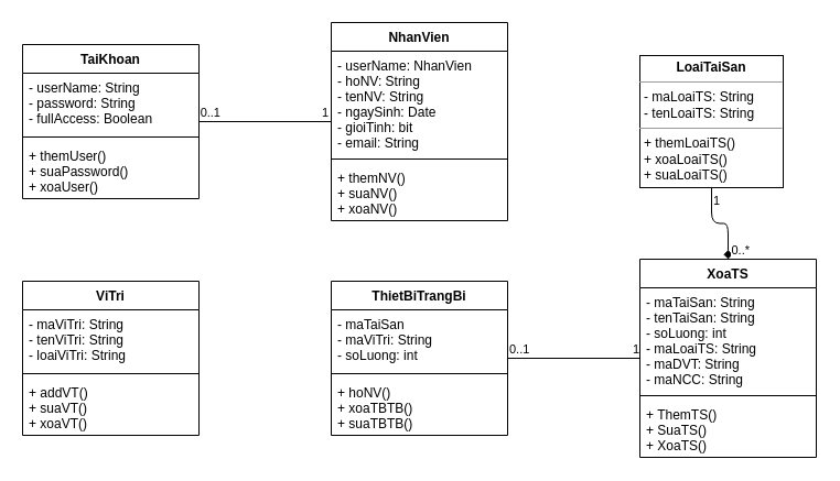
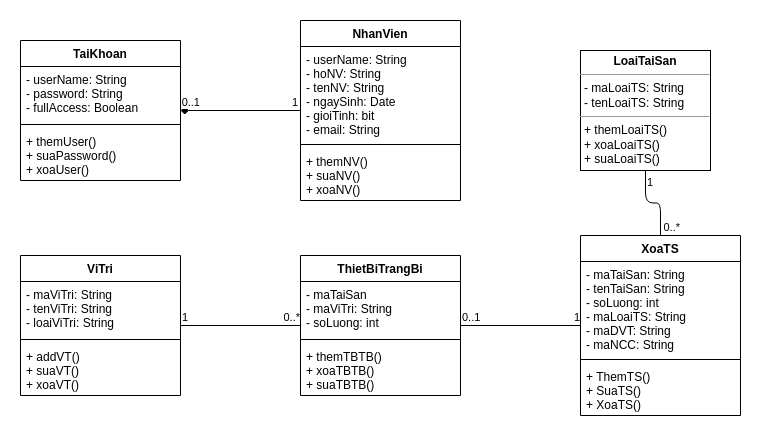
- <mxCell id="7" value="- userName: NhanVien&#10;- hoNV: String&#10;- tenNV: String&#10;- ngaySinh: Date&#10;- gioiTinh: bit&#10;- email: String" style="text;strokeColor=none;fillColor=none;align=left;verticalAlign=top;spacingLeft=4;spacingRight=4;overflow=hidden;rotatable=0;points=[[0,0.5],[1,0.5]];portConstraint=eastwest;" vertex="1" parent="6"><mxGeometry y="26" width="160" height="94" as="geometry" /></mxCell>
+ <mxCell id="7" value="- userName: String&#10;- hoNV: String&#10;- tenNV: String&#10;- ngaySinh: Date&#10;- gioiTinh: bit&#10;- email: String" style="text;strokeColor=none;fillColor=none;align=left;verticalAlign=top;spacingLeft=4;spacingRight=4;overflow=hidden;rotatable=0;points=[[0,0.5],[1,0.5]];portConstraint=eastwest;" vertex="1" parent="6"><mxGeometry y="26" width="160" height="94" as="geometry" /></mxCell>
- <mxCell id="28" value="" style="endArrow=none;html=1;edgeStyle=orthogonalEdgeStyle;" edge="1" parent="1" source="6" target="2"><mxGeometry relative="1" as="geometry"><mxPoint x="190" y="335" as="sourcePoint" /><mxPoint x="310" y="335" as="targetPoint" /></mxGeometry></mxCell>
+ <mxCell id="28" value="" style="endArrow=diamond;html=1;edgeStyle=orthogonalEdgeStyle;" edge="1" parent="1" source="6" target="2"><mxGeometry relative="1" as="geometry"><mxPoint x="190" y="335" as="sourcePoint" /><mxPoint x="310" y="335" as="targetPoint" /></mxGeometry></mxCell>
- <mxCell id="32" value="" style="endArrow=diamond;html=1;edgeStyle=orthogonalEdgeStyle;" edge="1" parent="1" source="31" target="18"><mxGeometry relative="1" as="geometry"><mxPoint x="470" y="335" as="sourcePoint" /><mxPoint x="590" y="335" as="targetPoint" /></mxGeometry></mxCell>
+ <mxCell id="32" value="" style="endArrow=none;html=1;edgeStyle=orthogonalEdgeStyle;" edge="1" parent="1" source="31" target="18"><mxGeometry relative="1" as="geometry"><mxPoint x="470" y="335" as="sourcePoint" /><mxPoint x="590" y="335" as="targetPoint" /></mxGeometry></mxCell>
+ <mxCell id="25" value="" style="endArrow=none;html=1;edgeStyle=orthogonalEdgeStyle;" edge="1" parent="1" source="10" target="14"><mxGeometry relative="1" as="geometry"><mxPoint x="470" y="335" as="sourcePoint" /><mxPoint x="590" y="335" as="targetPoint" /></mxGeometry></mxCell>
+ <mxCell id="26" value="1" style="edgeLabel;resizable=0;html=1;align=left;verticalAlign=bottom;" connectable="0" vertex="1" parent="25"><mxGeometry x="-1" relative="1" as="geometry" /></mxCell>
+ <mxCell id="27" value="0..*" style="edgeLabel;resizable=0;html=1;align=right;verticalAlign=bottom;" connectable="0" vertex="1" parent="25"><mxGeometry x="1" relative="1" as="geometry" /></mxCell>
- <mxCell id="17" value="+ hoNV()&#10;+ xoaTBTB()&#10;+ suaTBTB()" style="text;strokeColor=none;fillColor=none;align=left;verticalAlign=top;spacingLeft=4;spacingRight=4;overflow=hidden;rotatable=0;points=[[0,0.5],[1,0.5]];portConstraint=eastwest;" vertex="1" parent="14"><mxGeometry y="88" width="160" height="52" as="geometry" /></mxCell>
+ <mxCell id="17" value="+ themTBTB()&#10;+ xoaTBTB()&#10;+ suaTBTB()" style="text;strokeColor=none;fillColor=none;align=left;verticalAlign=top;spacingLeft=4;spacingRight=4;overflow=hidden;rotatable=0;points=[[0,0.5],[1,0.5]];portConstraint=eastwest;" vertex="1" parent="14"><mxGeometry y="88" width="160" height="52" as="geometry" /></mxCell>
